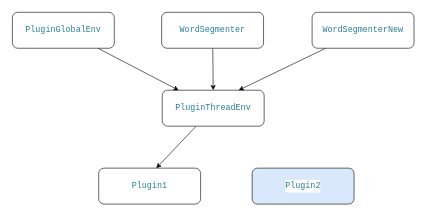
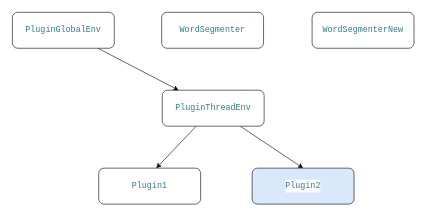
- <mxCell id="9" style="edgeStyle=none;rounded=0;orthogonalLoop=1;jettySize=auto;html=1;entryX=0.75;entryY=0;entryDx=0;entryDy=0;" edge="1" parent="1" source="10" target="4"><mxGeometry relative="1" as="geometry" /></mxCell>
- <mxCell id="7" style="edgeStyle=none;rounded=0;orthogonalLoop=1;jettySize=auto;html=1;entryX=0.5;entryY=0;entryDx=0;entryDy=0;" edge="1" parent="1" source="8" target="4"><mxGeometry relative="1" as="geometry" /></mxCell>
+ <mxCell id="3" style="edgeStyle=none;rounded=0;orthogonalLoop=1;jettySize=auto;html=1;entryX=0.5;entryY=0;entryDx=0;entryDy=0;" edge="1" parent="1" source="4" target="12"><mxGeometry relative="1" as="geometry" /></mxCell>
